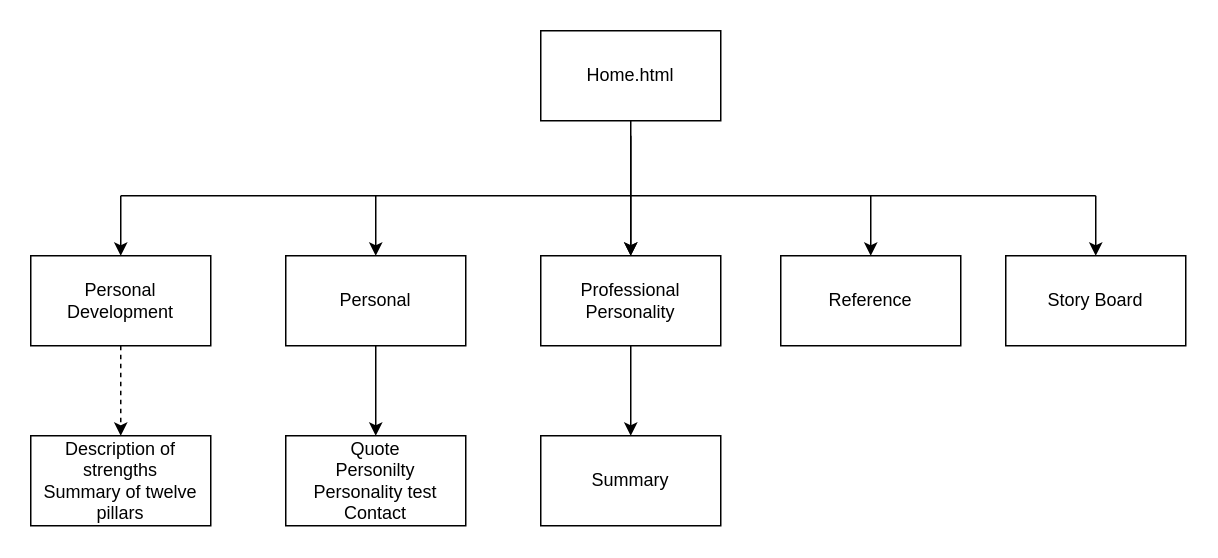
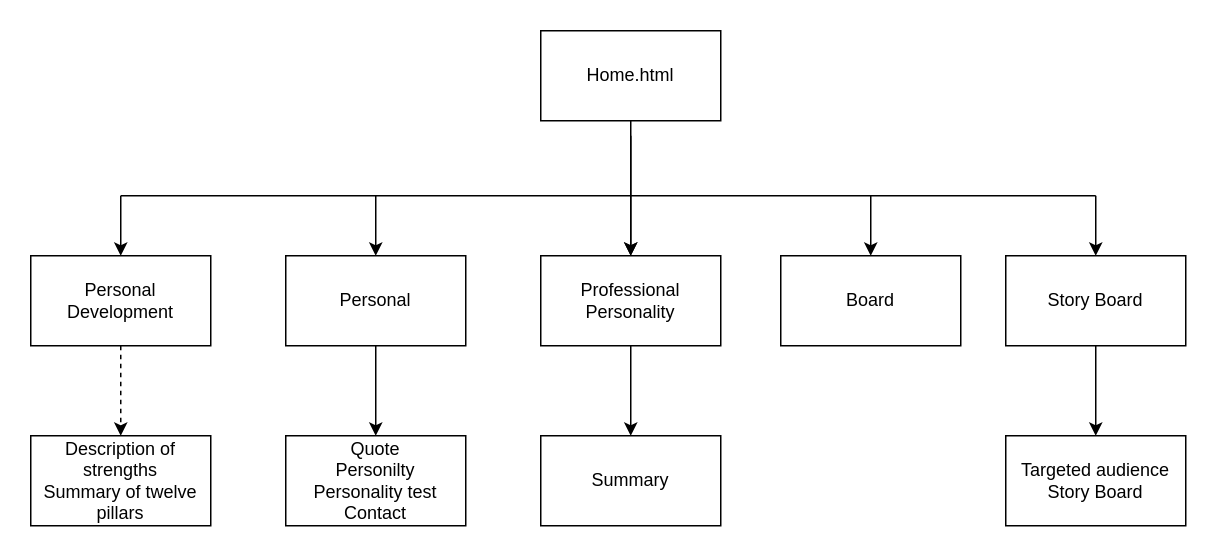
- <mxCell id="5" value="Reference" style="rounded=0;whiteSpace=wrap;html=1;" vertex="1" parent="1"><mxGeometry x="520" y="170" width="120" height="60" as="geometry" /></mxCell>
+ <mxCell id="5" value="Board" style="rounded=0;whiteSpace=wrap;html=1;" vertex="1" parent="1"><mxGeometry x="520" y="170" width="120" height="60" as="geometry" /></mxCell>
+ <mxCell id="8" style="edgeStyle=none;rounded=0;orthogonalLoop=1;jettySize=auto;html=1;exitX=0.5;exitY=1;exitDx=0;exitDy=0;" edge="1" parent="1" source="9" target="22"><mxGeometry relative="1" as="geometry" /></mxCell>
+ <mxCell id="22" value="Targeted audience&lt;br&gt;Story Board" style="rounded=0;whiteSpace=wrap;html=1;" vertex="1" parent="1"><mxGeometry x="670" y="290" width="120" height="60" as="geometry" /></mxCell>
